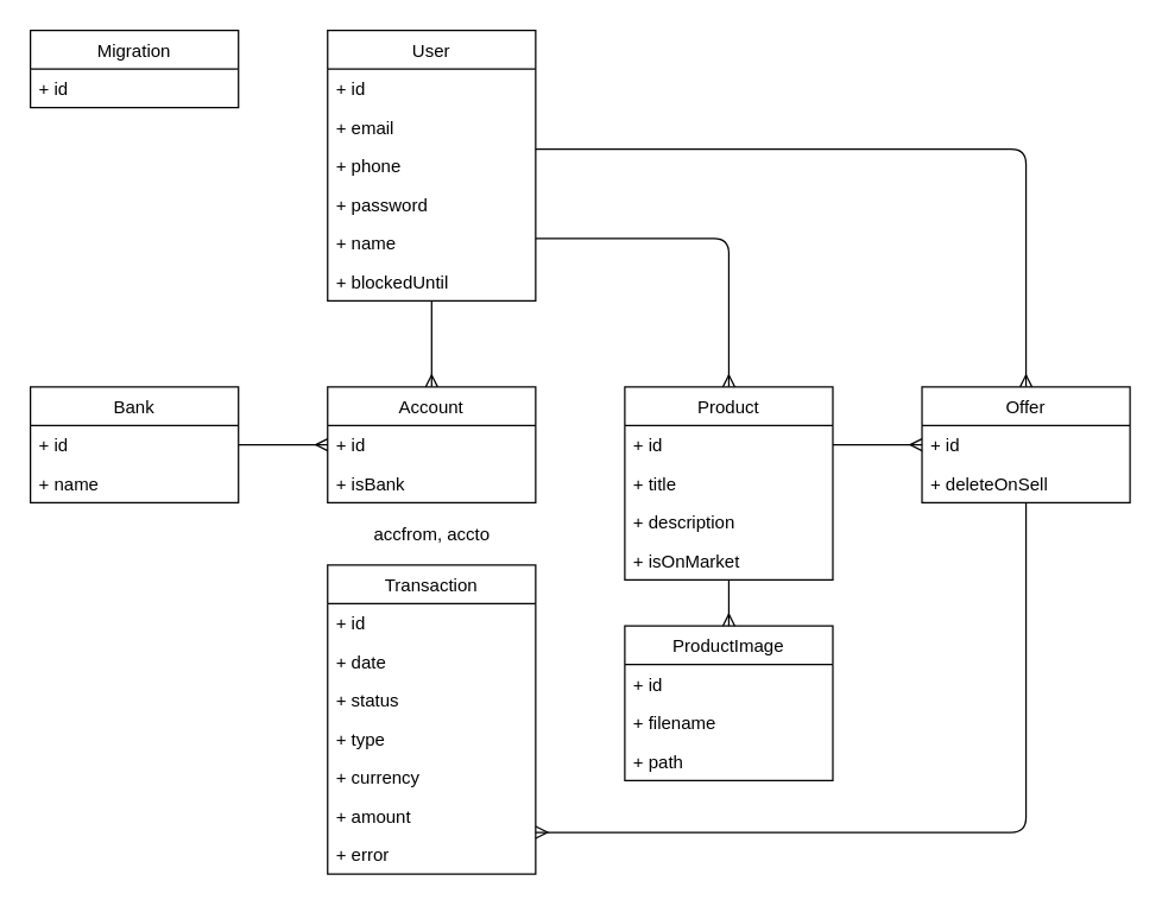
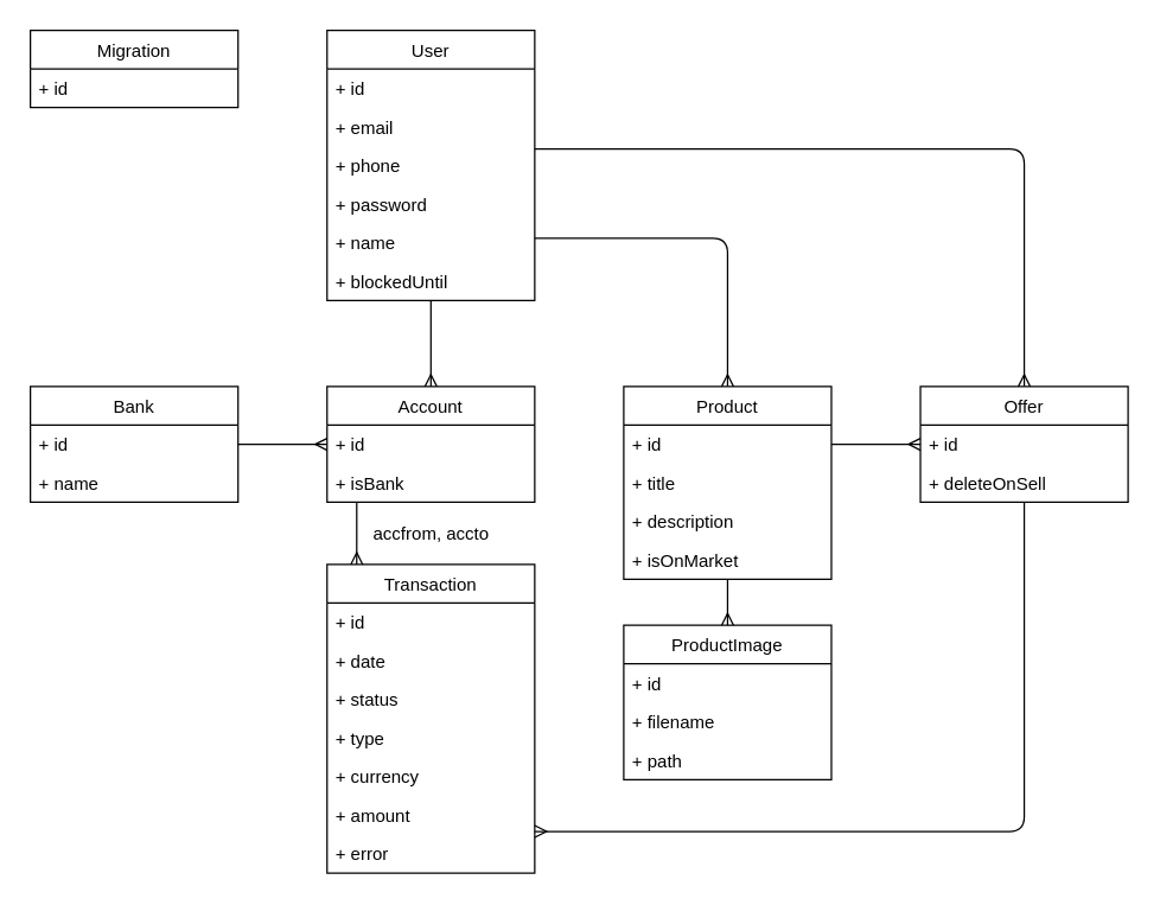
+ <mxCell id="19" style="edgeStyle=orthogonalEdgeStyle;rounded=1;orthogonalLoop=1;jettySize=auto;html=1;startArrow=ERmany;startFill=0;endArrow=none;endFill=0;" parent="1" source="20" target="31" edge="1"><mxGeometry relative="1" as="geometry"><Array as="points"><mxPoint x="240" y="360" /><mxPoint x="240" y="360" /></Array></mxGeometry></mxCell>
